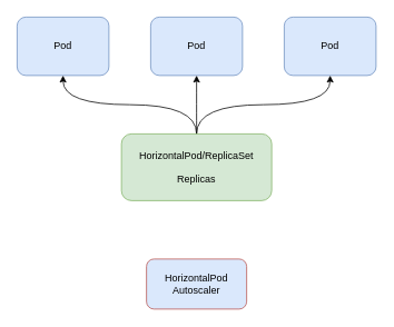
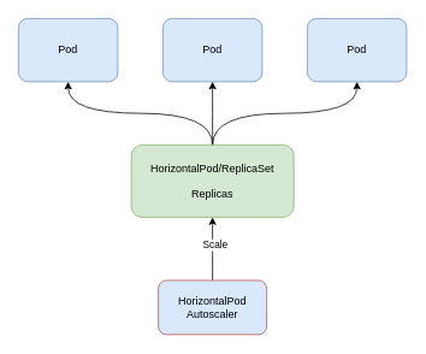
+ <mxCell id="9" style="edgeStyle=orthogonalEdgeStyle;rounded=0;orthogonalLoop=1;jettySize=auto;html=1;exitX=0.5;exitY=0;exitDx=0;exitDy=0;entryX=0.5;entryY=1;entryDx=0;entryDy=0;" edge="1" parent="1" source="11" target="8"><mxGeometry relative="1" as="geometry" /></mxCell>
+ <mxCell id="10" value="Scale" style="edgeLabel;html=1;align=center;verticalAlign=middle;resizable=0;points=[];" vertex="1" connectable="0" parent="9"><mxGeometry x="0.157" y="-2" relative="1" as="geometry"><mxPoint as="offset" /></mxGeometry></mxCell>
